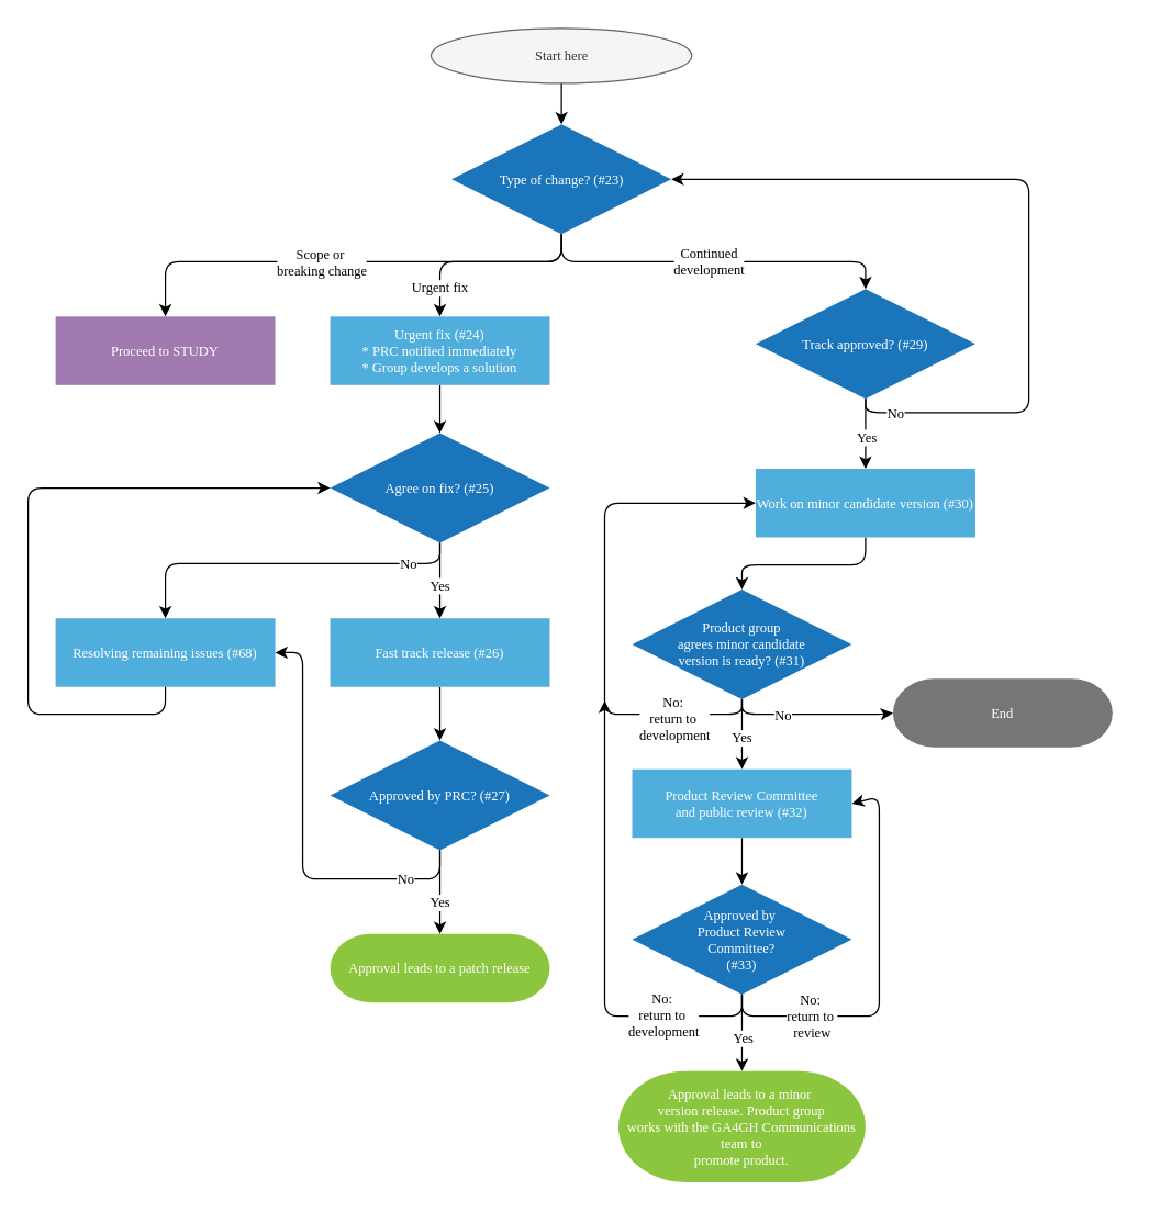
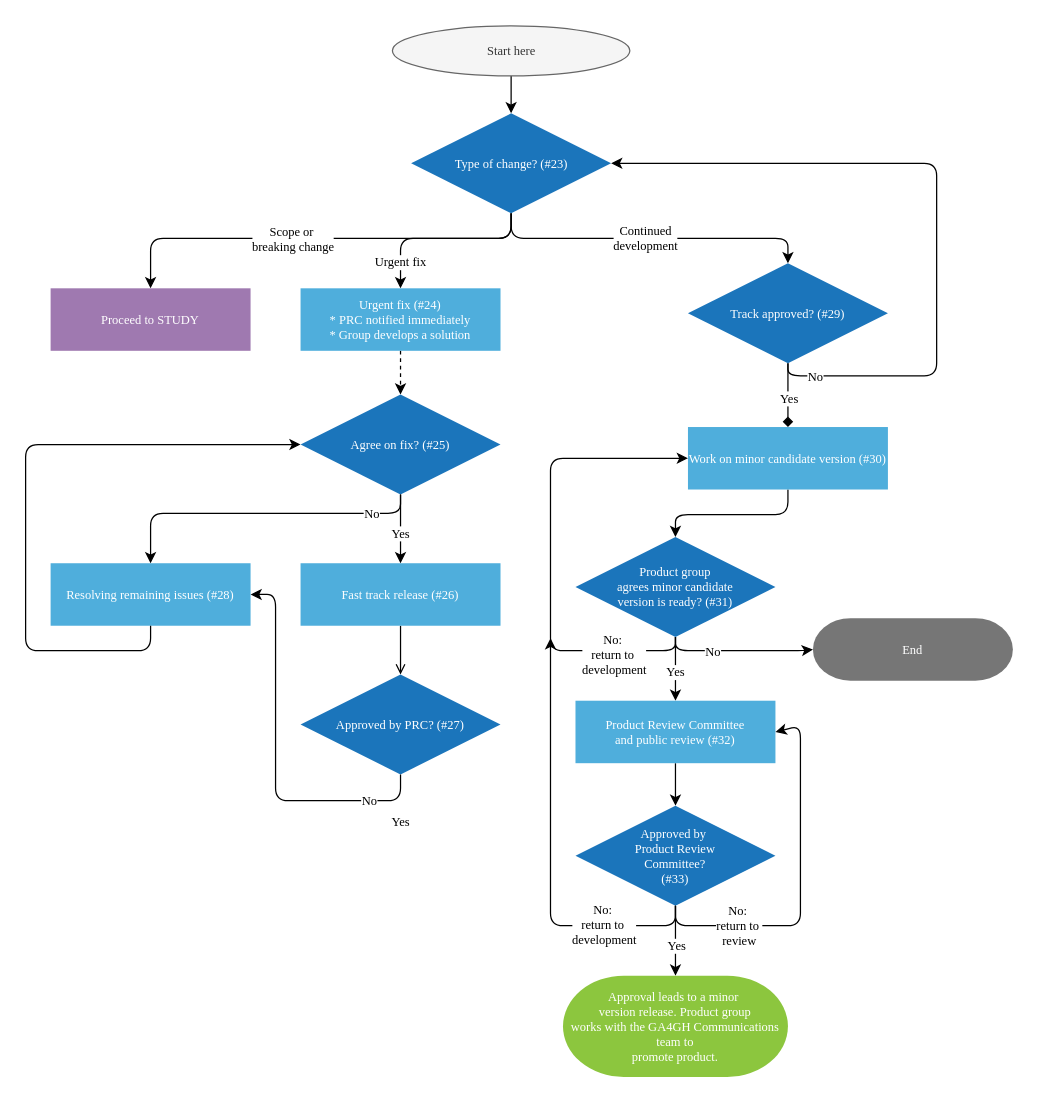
- <mxCell id="8" style="edgeStyle=orthogonalEdgeStyle;rounded=0;orthogonalLoop=1;jettySize=auto;html=1;exitX=0.5;exitY=1;exitDx=0;exitDy=0;entryX=0.5;entryY=0;entryDx=0;entryDy=0;fontSize=8;fontFamily=Figtree;fontSource=https%3A%2F%2Ffonts.googleapis.com%2Fcss%3Ffamily%3DFigtree;" parent="1" source="9" target="19" edge="1"><mxGeometry relative="1" as="geometry" /></mxCell>
+ <mxCell id="8" style="edgeStyle=orthogonalEdgeStyle;rounded=0;orthogonalLoop=1;jettySize=auto;html=1;exitX=0.5;exitY=1;exitDx=0;exitDy=0;entryX=0.5;entryY=0;entryDx=0;entryDy=0;fontSize=8;fontFamily=Figtree;fontSource=https%3A%2F%2Ffonts.googleapis.com%2Fcss%3Ffamily%3DFigtree;dashed=1;" parent="1" source="9" target="19" edge="1"><mxGeometry relative="1" as="geometry" /></mxCell>
- <mxCell id="12" style="edgeStyle=orthogonalEdgeStyle;rounded=0;orthogonalLoop=1;jettySize=auto;html=1;exitX=0.5;exitY=1;exitDx=0;exitDy=0;entryX=0.5;entryY=0;entryDx=0;entryDy=0;fontFamily=Figtree;fontSource=https%3A%2F%2Ffonts.googleapis.com%2Fcss%3Ffamily%3DFigtree;fontSize=8;" parent="1" source="14" target="16" edge="1"><mxGeometry relative="1" as="geometry" /></mxCell>
+ <mxCell id="12" style="edgeStyle=orthogonalEdgeStyle;rounded=0;orthogonalLoop=1;jettySize=auto;html=1;exitX=0.5;exitY=1;exitDx=0;exitDy=0;entryX=0.5;entryY=0;entryDx=0;entryDy=0;fontFamily=Figtree;fontSource=https%3A%2F%2Ffonts.googleapis.com%2Fcss%3Ffamily%3DFigtree;fontSize=8;endArrow=diamond;" parent="1" source="14" target="16" edge="1"><mxGeometry relative="1" as="geometry" /></mxCell>
- <mxCell id="22" value="&lt;font color=&quot;#ffffff&quot; style=&quot;font-size: 10px;&quot;&gt;Resolving remaining issues (#68)&lt;/font&gt;" style="rounded=0;whiteSpace=wrap;html=1;strokeColor=none;fillColor=#4FAEDC;fontFamily=Figtree;fontSource=https%3A%2F%2Ffonts.googleapis.com%2Fcss%3Ffamily%3DFigtree;fontSize=10;" parent="1" vertex="1"><mxGeometry x="40" y="450" width="160" height="50" as="geometry" /></mxCell>
+ <mxCell id="22" value="&lt;font color=&quot;#ffffff&quot; style=&quot;font-size: 10px;&quot;&gt;Resolving remaining issues (#28)&lt;/font&gt;" style="rounded=0;whiteSpace=wrap;html=1;strokeColor=none;fillColor=#4FAEDC;fontFamily=Figtree;fontSource=https%3A%2F%2Ffonts.googleapis.com%2Fcss%3Ffamily%3DFigtree;fontSize=10;" parent="1" vertex="1"><mxGeometry x="40" y="450" width="160" height="50" as="geometry" /></mxCell>
- <mxCell id="20" style="edgeStyle=orthogonalEdgeStyle;rounded=0;orthogonalLoop=1;jettySize=auto;html=1;exitX=0.5;exitY=1;exitDx=0;exitDy=0;entryX=0.5;entryY=0;entryDx=0;entryDy=0;fontSize=8;fontFamily=Figtree;fontSource=https%3A%2F%2Ffonts.googleapis.com%2Fcss%3Ffamily%3DFigtree;" parent="1" source="21" target="24" edge="1"><mxGeometry relative="1" as="geometry" /></mxCell>
+ <mxCell id="20" style="edgeStyle=orthogonalEdgeStyle;rounded=0;orthogonalLoop=1;jettySize=auto;html=1;exitX=0.5;exitY=1;exitDx=0;exitDy=0;entryX=0.5;entryY=0;entryDx=0;entryDy=0;fontSize=8;fontFamily=Figtree;fontSource=https%3A%2F%2Ffonts.googleapis.com%2Fcss%3Ffamily%3DFigtree;endArrow=open;" parent="1" source="21" target="24" edge="1"><mxGeometry relative="1" as="geometry" /></mxCell>
- <mxCell id="23" style="edgeStyle=orthogonalEdgeStyle;rounded=0;orthogonalLoop=1;jettySize=auto;html=1;exitX=0.5;exitY=1;exitDx=0;exitDy=0;entryX=0.5;entryY=0;entryDx=0;entryDy=0;fontSize=8;fontFamily=Figtree;fontSource=https%3A%2F%2Ffonts.googleapis.com%2Fcss%3Ffamily%3DFigtree;" parent="1" source="24" target="25" edge="1"><mxGeometry relative="1" as="geometry" /></mxCell>
- <mxCell id="25" value="&lt;span style=&quot;font-size: 10px;&quot;&gt;&lt;font style=&quot;font-size: 10px;&quot;&gt;Approval leads to a patch release&lt;/font&gt;&lt;/span&gt;" style="rounded=1;whiteSpace=wrap;html=1;absoluteArcSize=0;arcSize=60;strokeColor=none;fillColor=#8cc63e;fontColor=#FFFFFF;fontFamily=Figtree;fontSource=https%3A%2F%2Ffonts.googleapis.com%2Fcss%3Ffamily%3DFigtree;fontSize=10;" parent="1" vertex="1"><mxGeometry x="240" y="680" width="160" height="50" as="geometry" /></mxCell>
